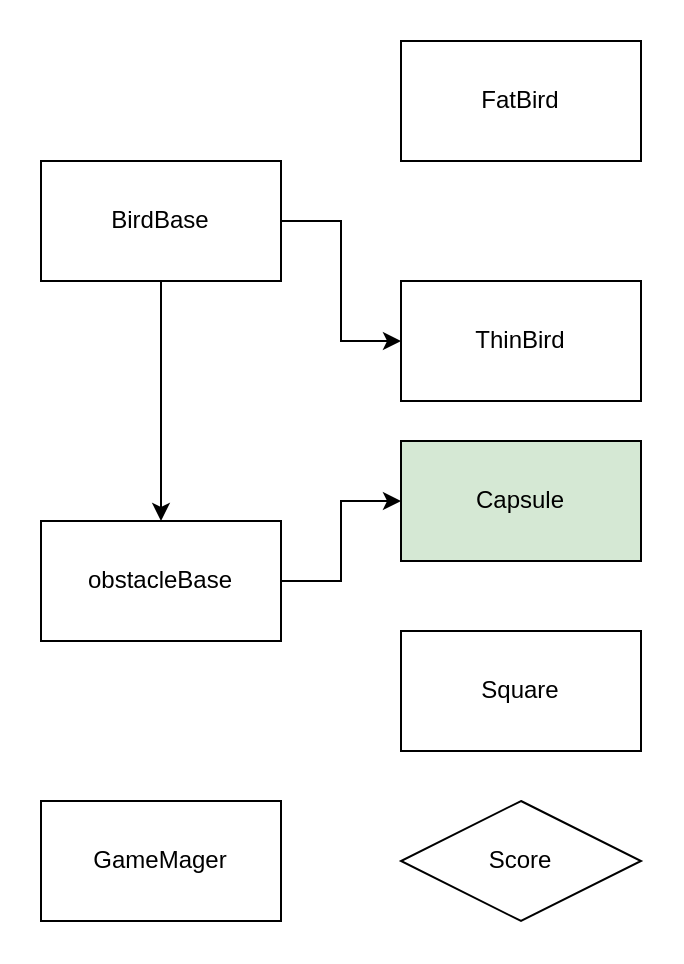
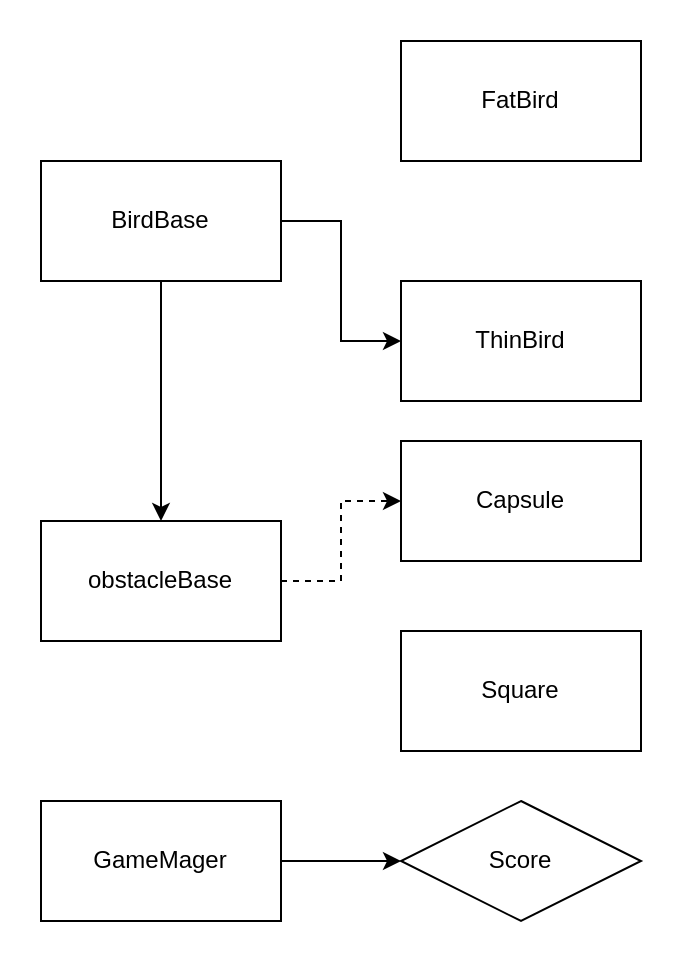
- <mxCell id="8" value="Capsule" style="rounded=0;whiteSpace=wrap;html=1;fillColor=#d5e8d4;" vertex="1" parent="1"><mxGeometry x="200" y="220" width="120" height="60" as="geometry" /></mxCell>
+ <mxCell id="8" value="Capsule" style="rounded=0;whiteSpace=wrap;html=1;" vertex="1" parent="1"><mxGeometry x="200" y="220" width="120" height="60" as="geometry" /></mxCell>
- <mxCell id="6" value="" style="edgeStyle=orthogonalEdgeStyle;rounded=0;orthogonalLoop=1;jettySize=auto;html=1;" edge="1" parent="1" source="7" target="8"><mxGeometry relative="1" as="geometry" /></mxCell>
+ <mxCell id="6" value="" style="edgeStyle=orthogonalEdgeStyle;rounded=0;orthogonalLoop=1;jettySize=auto;html=1;dashed=1;" edge="1" parent="1" source="7" target="8"><mxGeometry relative="1" as="geometry" /></mxCell>
+ <mxCell id="12" value="" style="edgeStyle=orthogonalEdgeStyle;rounded=0;orthogonalLoop=1;jettySize=auto;html=1;" edge="1" parent="1" source="13" target="11"><mxGeometry relative="1" as="geometry" /></mxCell>
